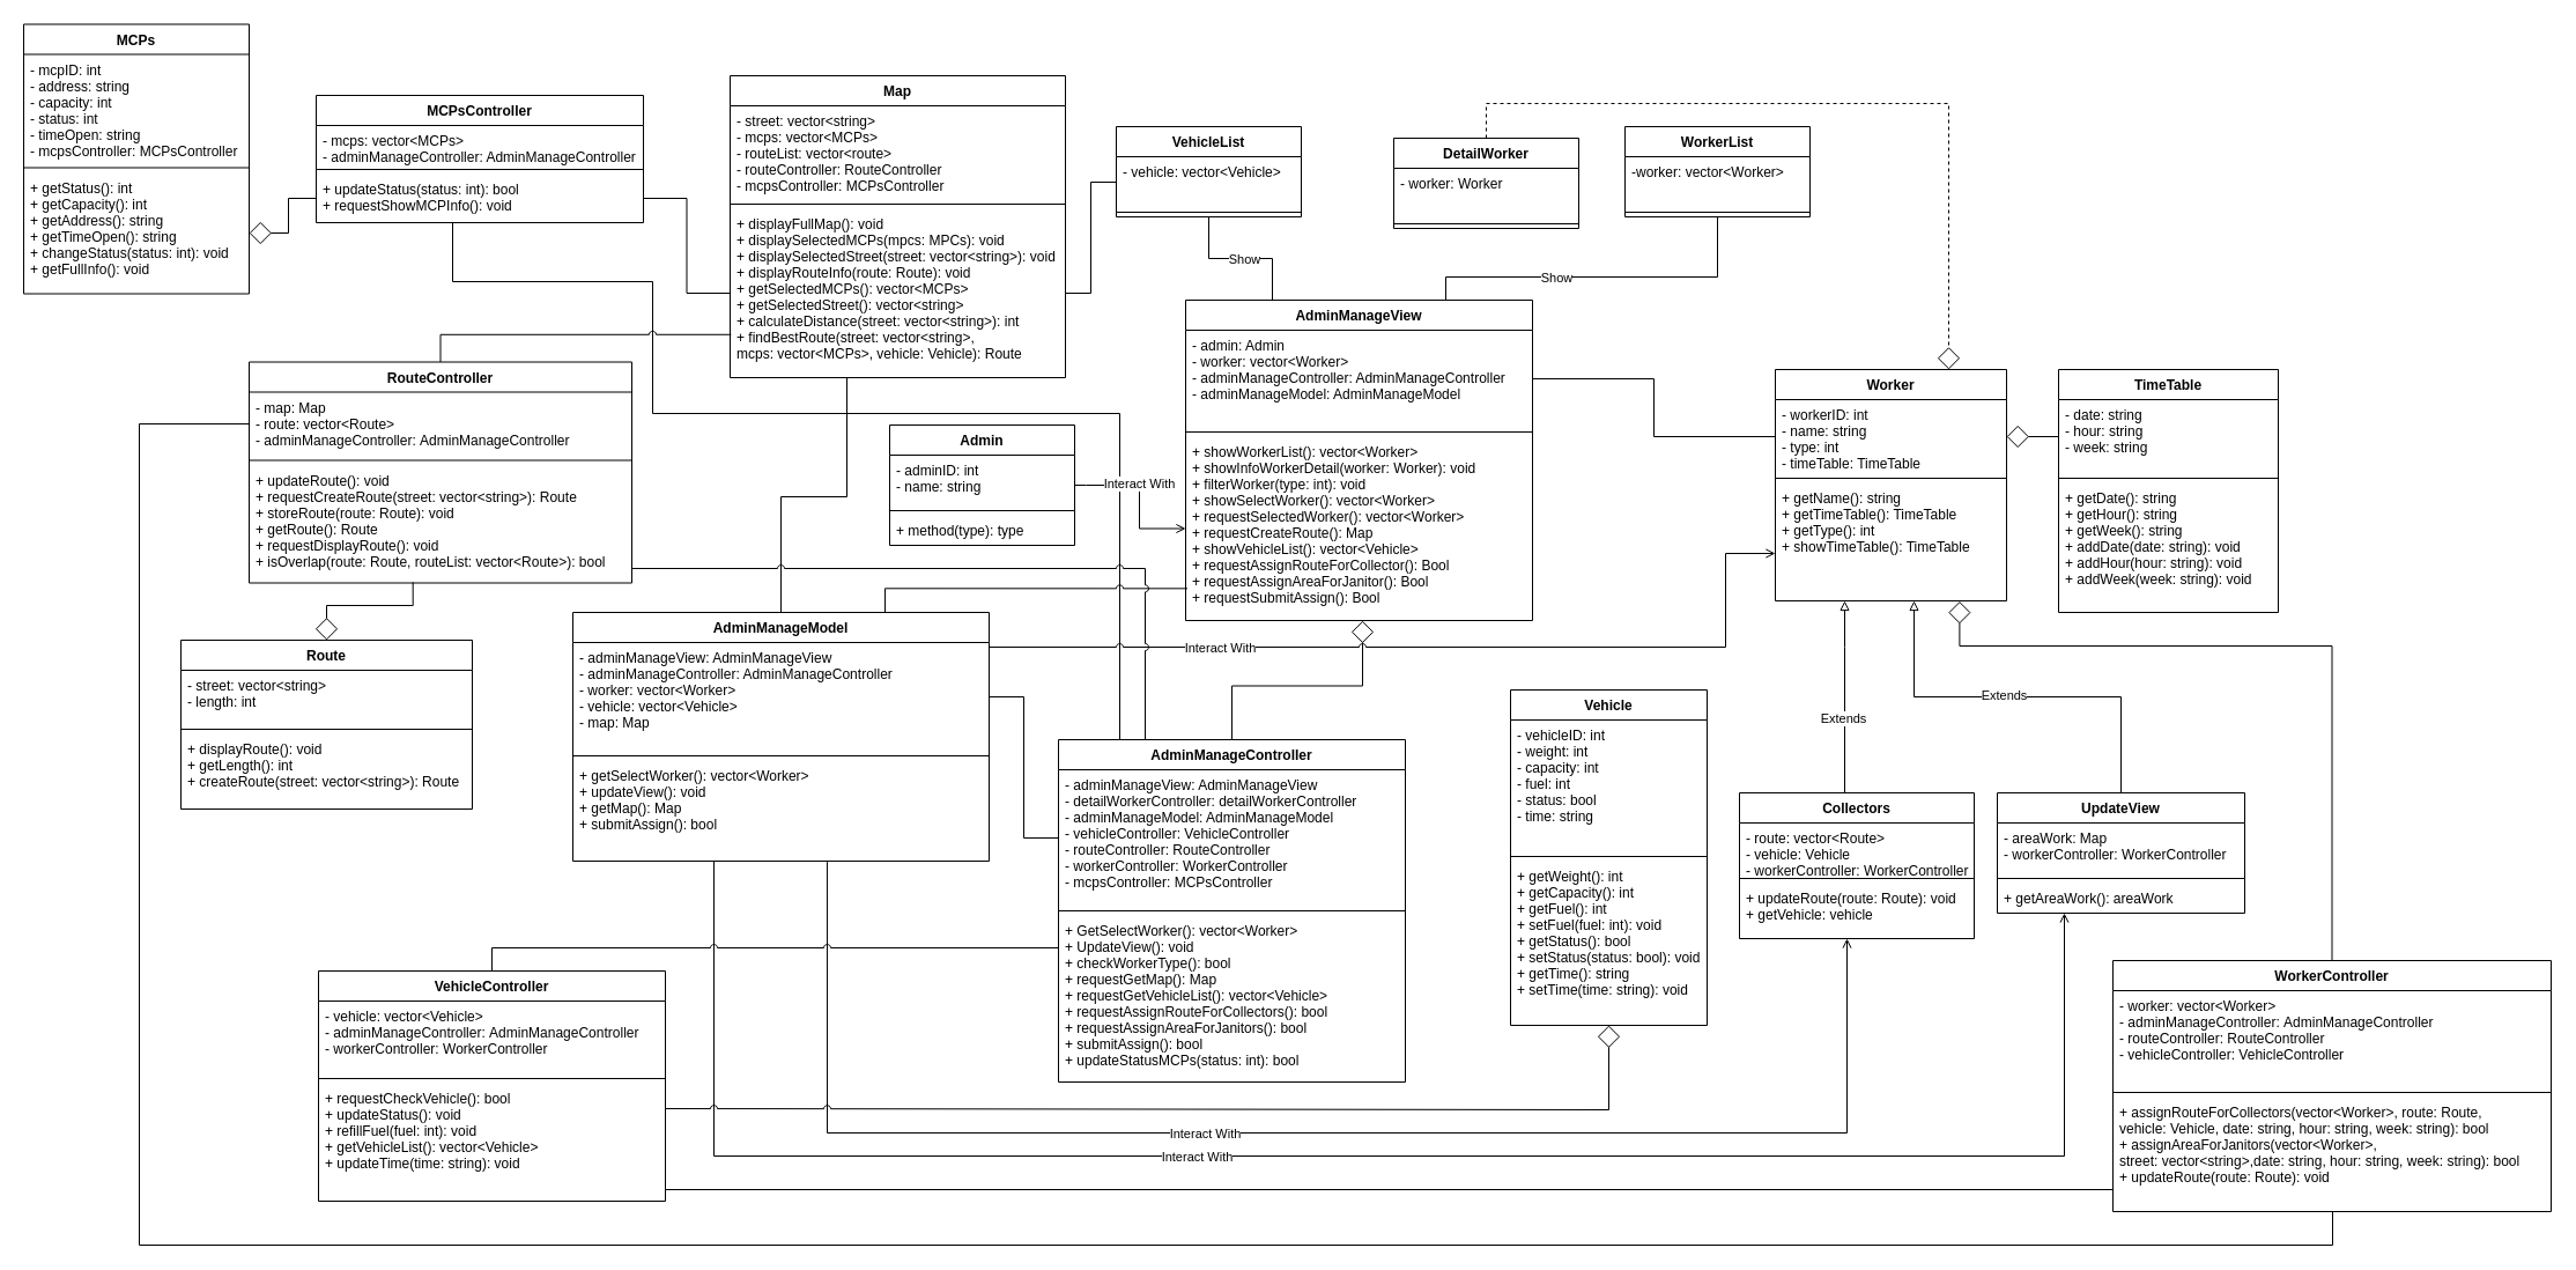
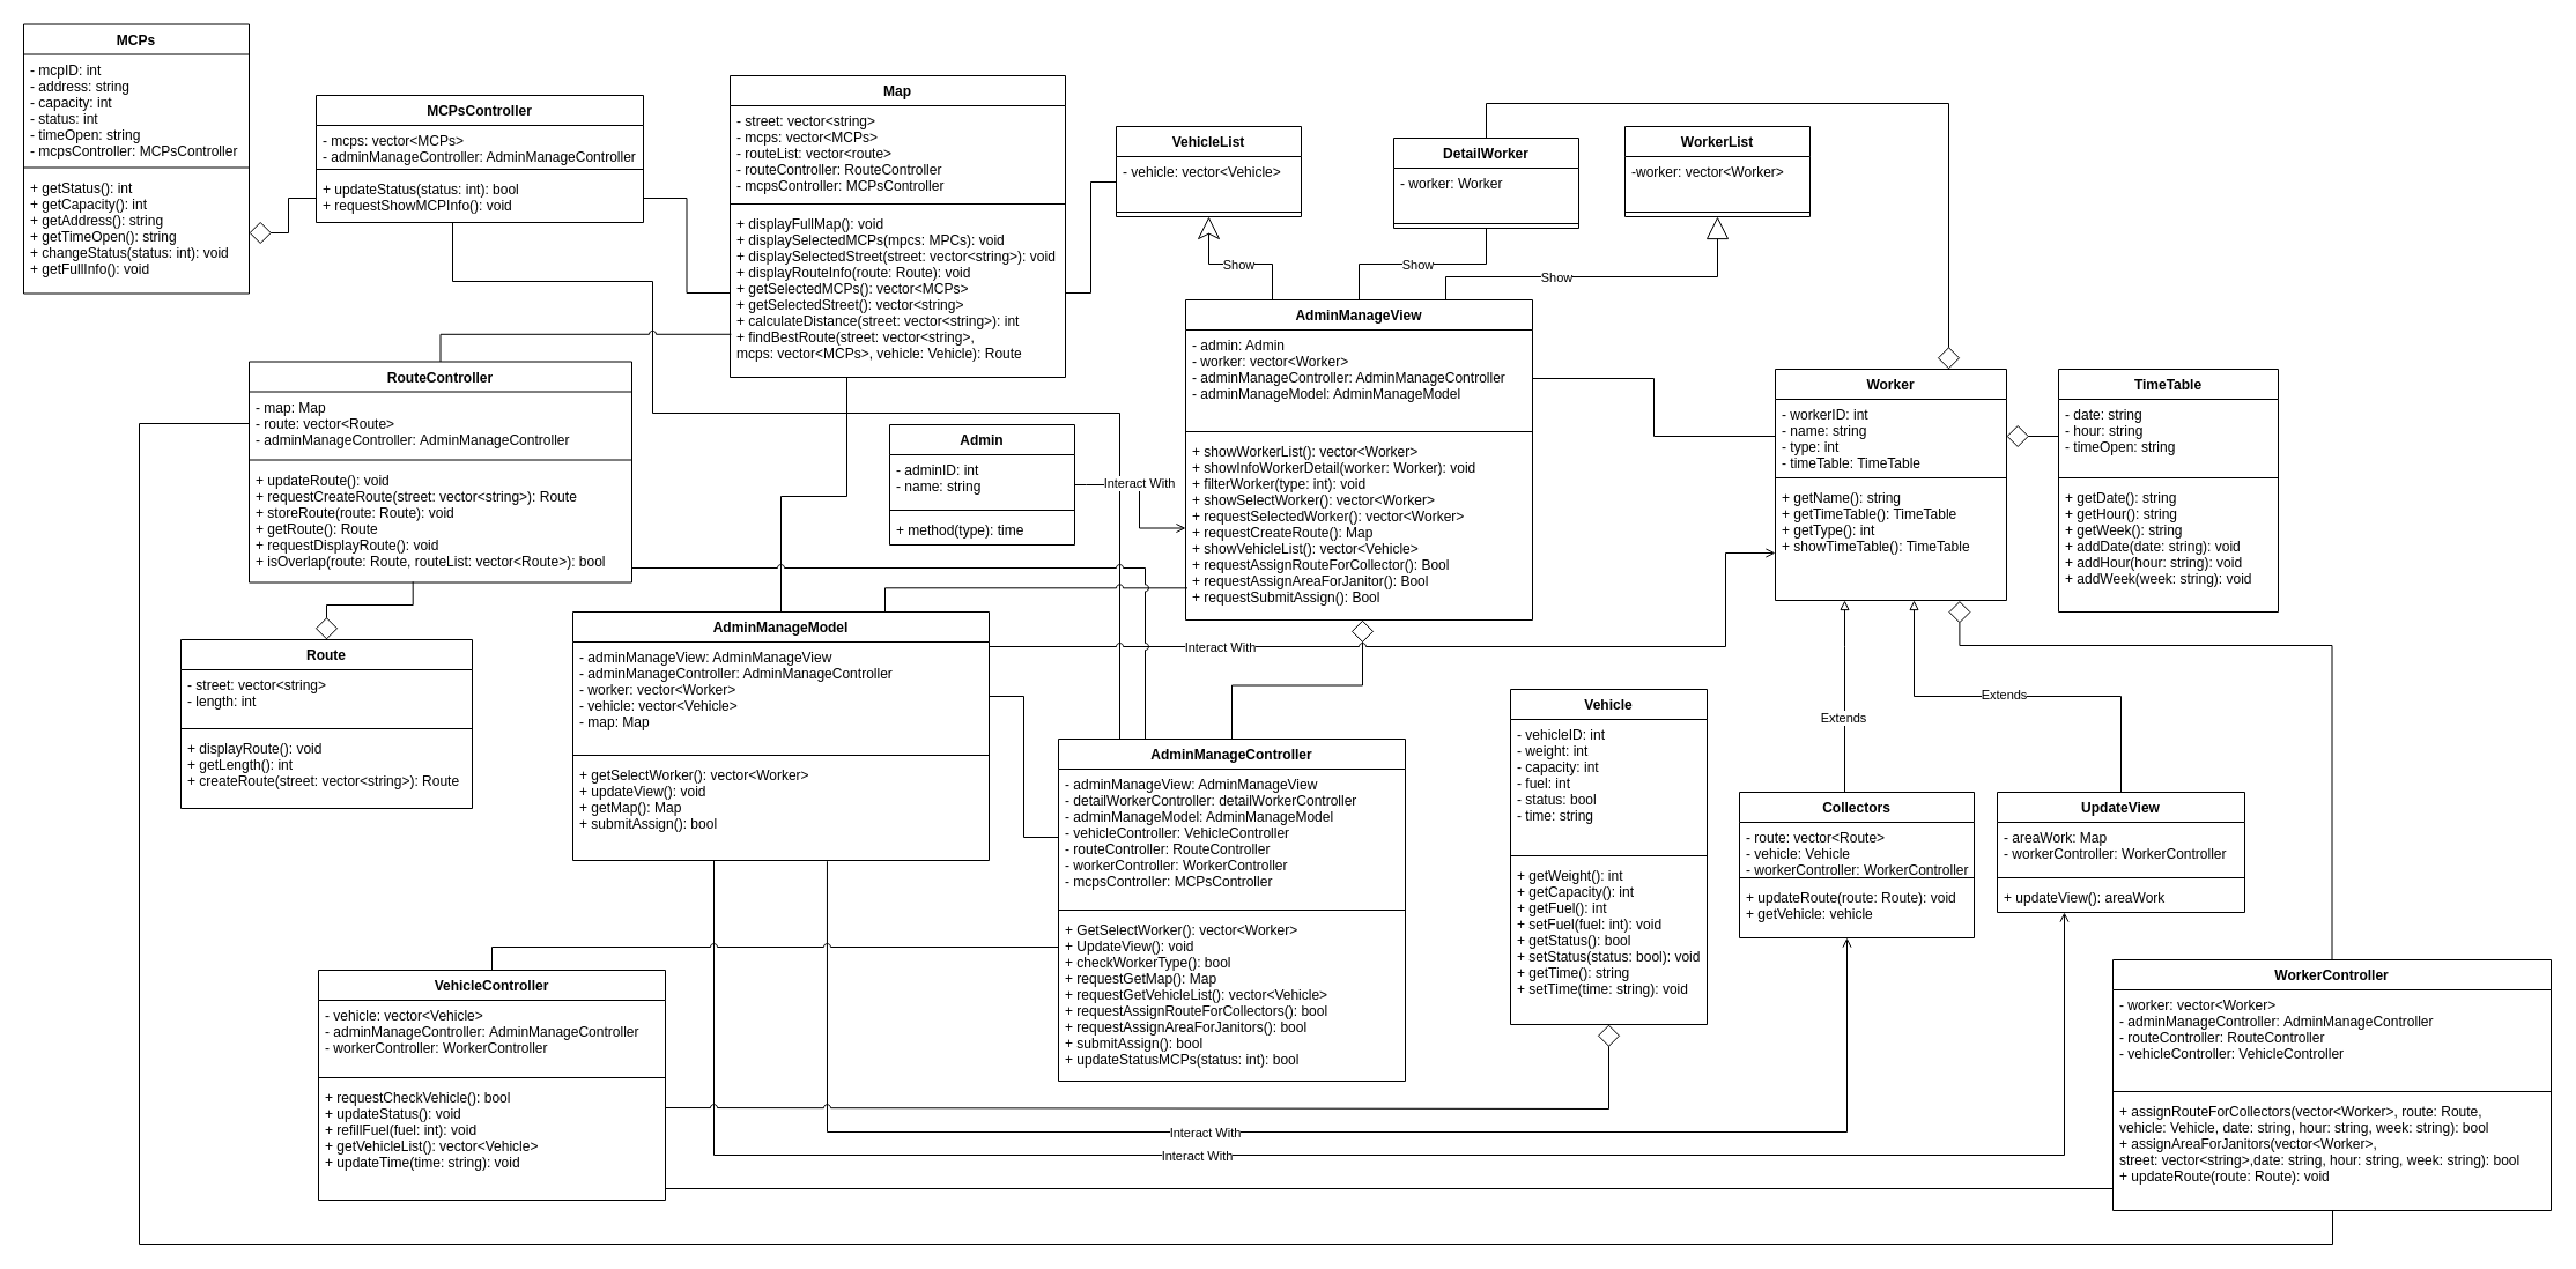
- <mxCell id="42" style="edgeStyle=orthogonalEdgeStyle;rounded=0;orthogonalLoop=1;jettySize=auto;html=1;exitX=0.5;exitY=0;exitDx=0;exitDy=0;entryX=0.75;entryY=0;entryDx=0;entryDy=0;strokeWidth=1;endArrow=diamond;endFill=0;endSize=17;dashed=1;" parent="1" source="43" target="18" edge="1"><mxGeometry relative="1" as="geometry"><Array as="points"><mxPoint x="1285" y="89" /><mxPoint x="1685" y="89" /></Array></mxGeometry></mxCell>
+ <mxCell id="42" style="edgeStyle=orthogonalEdgeStyle;rounded=0;orthogonalLoop=1;jettySize=auto;html=1;exitX=0.5;exitY=0;exitDx=0;exitDy=0;entryX=0.75;entryY=0;entryDx=0;entryDy=0;strokeWidth=1;endArrow=diamond;endFill=0;endSize=17;" parent="1" source="43" target="18" edge="1"><mxGeometry relative="1" as="geometry"><Array as="points"><mxPoint x="1285" y="89" /><mxPoint x="1685" y="89" /></Array></mxGeometry></mxCell>
- <mxCell id="22" style="edgeStyle=orthogonalEdgeStyle;rounded=0;orthogonalLoop=1;jettySize=auto;html=1;exitX=0.25;exitY=0;exitDx=0;exitDy=0;strokeWidth=1;endArrow=none;endFill=0;endSize=17;entryX=0.5;entryY=1;entryDx=0;entryDy=0;" parent="1" source="28" target="89" edge="1"><mxGeometry relative="1" as="geometry"><mxPoint x="1085" y="209" as="targetPoint" /></mxGeometry></mxCell>
+ <mxCell id="22" style="edgeStyle=orthogonalEdgeStyle;rounded=0;orthogonalLoop=1;jettySize=auto;html=1;exitX=0.25;exitY=0;exitDx=0;exitDy=0;strokeWidth=1;endArrow=classic;endFill=0;endSize=17;entryX=0.5;entryY=1;entryDx=0;entryDy=0;" parent="1" source="28" target="89" edge="1"><mxGeometry relative="1" as="geometry"><mxPoint x="1085" y="209" as="targetPoint" /></mxGeometry></mxCell>
- <mxCell id="26" style="edgeStyle=orthogonalEdgeStyle;rounded=0;orthogonalLoop=1;jettySize=auto;html=1;exitX=0.75;exitY=0;exitDx=0;exitDy=0;entryX=0.5;entryY=1;entryDx=0;entryDy=0;strokeWidth=1;endArrow=none;endFill=0;endSize=17;" parent="1" source="28" target="92" edge="1"><mxGeometry relative="1" as="geometry"><Array as="points"><mxPoint x="1250" y="239" /><mxPoint x="1485" y="239" /></Array></mxGeometry></mxCell>
+ <mxCell id="26" style="edgeStyle=orthogonalEdgeStyle;rounded=0;orthogonalLoop=1;jettySize=auto;html=1;exitX=0.75;exitY=0;exitDx=0;exitDy=0;entryX=0.5;entryY=1;entryDx=0;entryDy=0;strokeWidth=1;endArrow=block;endFill=0;endSize=17;" parent="1" source="28" target="92" edge="1"><mxGeometry relative="1" as="geometry"><Array as="points"><mxPoint x="1250" y="239" /><mxPoint x="1485" y="239" /></Array></mxGeometry></mxCell>
+ <mxCell id="24" style="edgeStyle=orthogonalEdgeStyle;rounded=0;orthogonalLoop=1;jettySize=auto;html=1;exitX=0.5;exitY=0;exitDx=0;exitDy=0;entryX=0.5;entryY=1;entryDx=0;entryDy=0;strokeWidth=1;endArrow=none;endFill=0;endSize=17;" parent="1" source="28" target="43" edge="1"><mxGeometry relative="1" as="geometry" /></mxCell>
+ <mxCell id="25" value="Show" style="edgeLabel;html=1;align=center;verticalAlign=middle;resizable=0;points=[];" parent="24" vertex="1" connectable="0"><mxGeometry x="-0.212" relative="1" as="geometry"><mxPoint x="13" as="offset" /></mxGeometry></mxCell>
- <mxCell id="33" value="- date: string&#10;- hour: string&#10;- week: string" style="text;strokeColor=none;fillColor=none;align=left;verticalAlign=top;spacingLeft=4;spacingRight=4;overflow=hidden;rotatable=0;points=[[0,0.5],[1,0.5]];portConstraint=eastwest;" parent="32" vertex="1"><mxGeometry y="26" width="190" height="64" as="geometry" /></mxCell>
+ <mxCell id="33" value="- date: string&#10;- hour: string&#10;- timeOpen: string" style="text;strokeColor=none;fillColor=none;align=left;verticalAlign=top;spacingLeft=4;spacingRight=4;overflow=hidden;rotatable=0;points=[[0,0.5],[1,0.5]];portConstraint=eastwest;" parent="32" vertex="1"><mxGeometry y="26" width="190" height="64" as="geometry" /></mxCell>
- <mxCell id="5" value="+ method(type): type" style="text;strokeColor=none;fillColor=none;align=left;verticalAlign=top;spacingLeft=4;spacingRight=4;overflow=hidden;rotatable=0;points=[[0,0.5],[1,0.5]];portConstraint=eastwest;" parent="2" vertex="1"><mxGeometry y="78" width="160" height="26" as="geometry" /></mxCell>
+ <mxCell id="5" value="+ method(type): time" style="text;strokeColor=none;fillColor=none;align=left;verticalAlign=top;spacingLeft=4;spacingRight=4;overflow=hidden;rotatable=0;points=[[0,0.5],[1,0.5]];portConstraint=eastwest;" parent="2" vertex="1"><mxGeometry y="78" width="160" height="26" as="geometry" /></mxCell>
- <mxCell id="17" value="+ getAreaWork(): areaWork" style="text;strokeColor=none;fillColor=none;align=left;verticalAlign=top;spacingLeft=4;spacingRight=4;overflow=hidden;rotatable=0;points=[[0,0.5],[1,0.5]];portConstraint=eastwest;" parent="14" vertex="1"><mxGeometry y="78" width="214" height="26" as="geometry" /></mxCell>
+ <mxCell id="17" value="+ updateView(): areaWork" style="text;strokeColor=none;fillColor=none;align=left;verticalAlign=top;spacingLeft=4;spacingRight=4;overflow=hidden;rotatable=0;points=[[0,0.5],[1,0.5]];portConstraint=eastwest;" parent="14" vertex="1"><mxGeometry y="78" width="214" height="26" as="geometry" /></mxCell>
